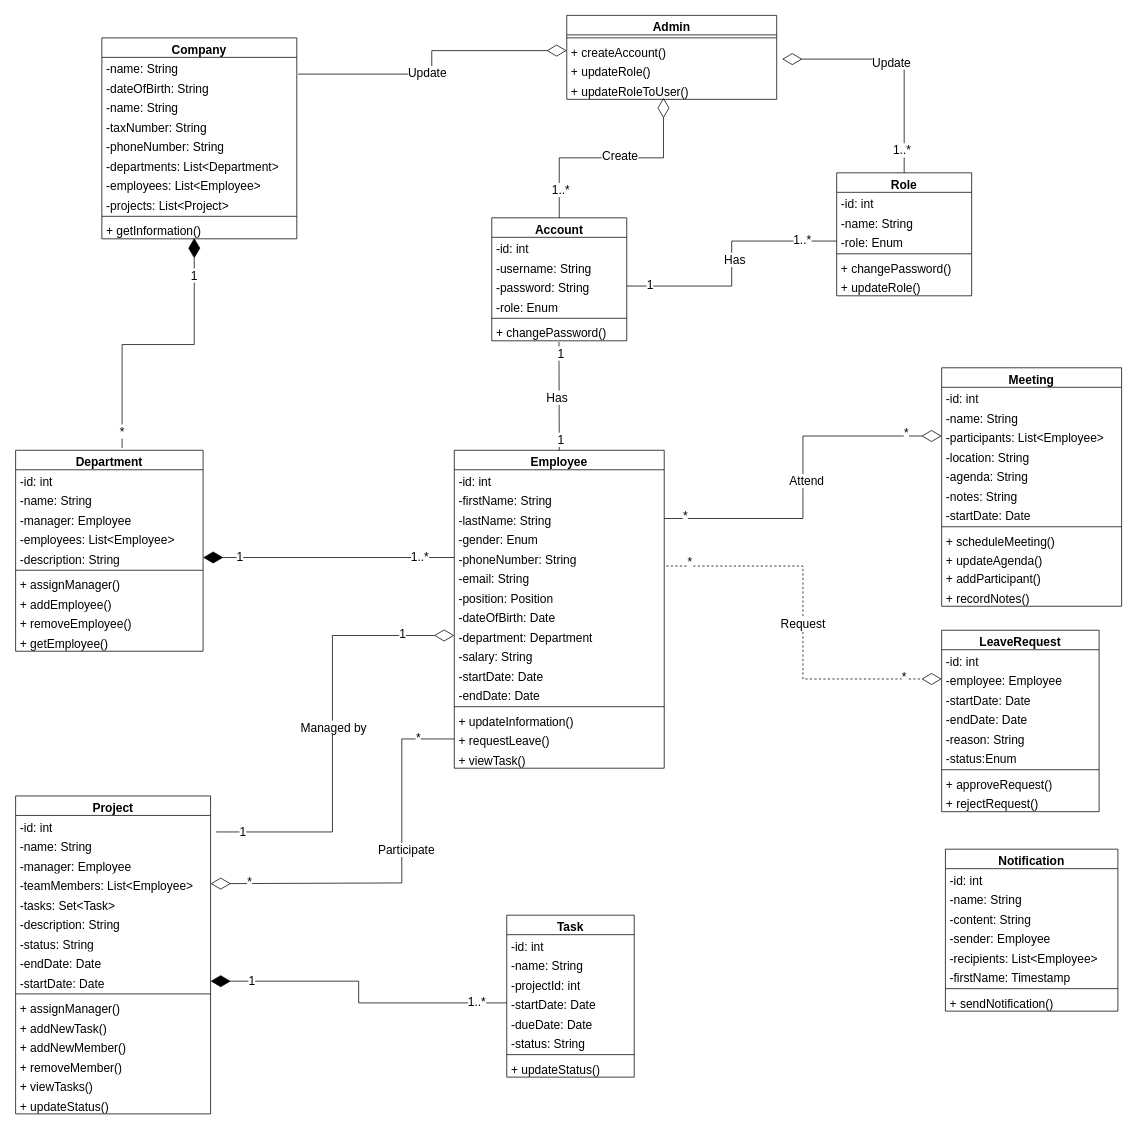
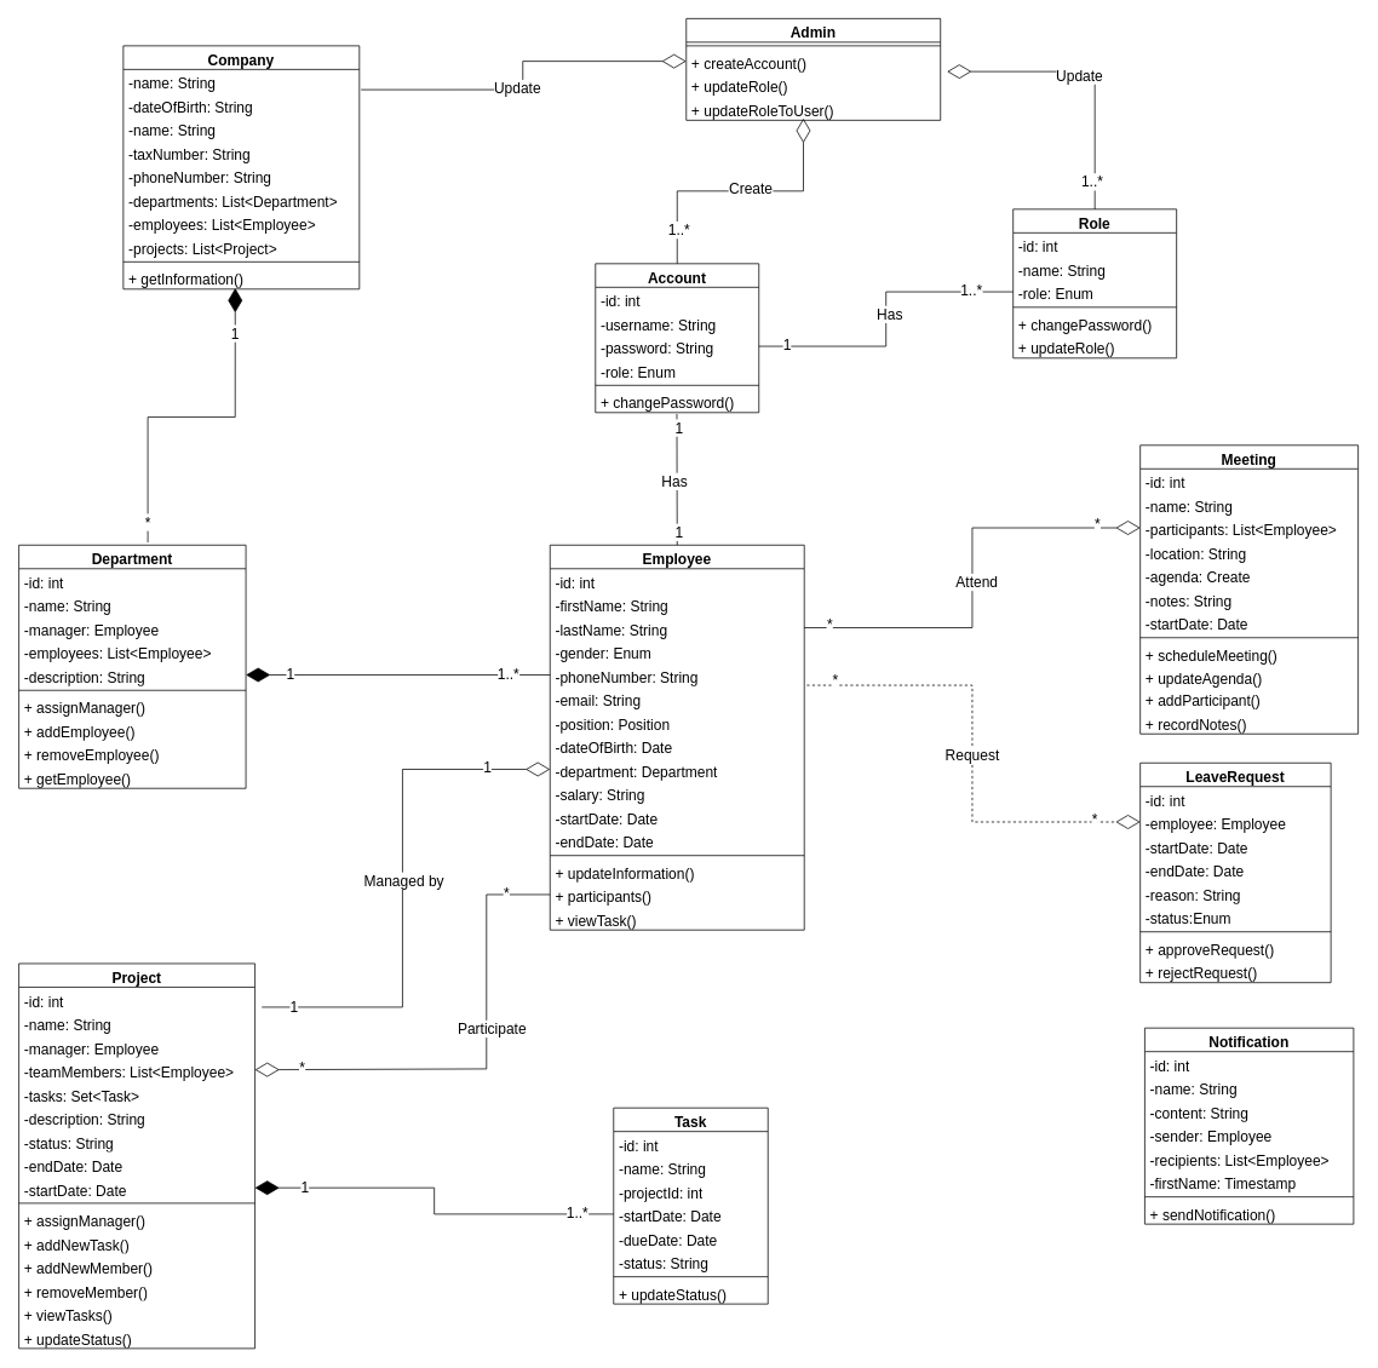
- <mxCell id="79" value="-agenda: String" style="text;strokeColor=none;fillColor=none;align=left;verticalAlign=top;spacingLeft=4;spacingRight=4;overflow=hidden;rotatable=0;points=[[0,0.5],[1,0.5]];portConstraint=eastwest;whiteSpace=wrap;html=1;fontSize=16;" vertex="1" parent="74"><mxGeometry y="130" width="240" height="26" as="geometry" /></mxCell>
+ <mxCell id="79" value="-agenda: Create" style="text;strokeColor=none;fillColor=none;align=left;verticalAlign=top;spacingLeft=4;spacingRight=4;overflow=hidden;rotatable=0;points=[[0,0.5],[1,0.5]];portConstraint=eastwest;whiteSpace=wrap;html=1;fontSize=16;" vertex="1" parent="74"><mxGeometry y="130" width="240" height="26" as="geometry" /></mxCell>
- <mxCell id="35" value="+ requestLeave()" style="text;strokeColor=none;fillColor=none;align=left;verticalAlign=top;spacingLeft=4;spacingRight=4;overflow=hidden;rotatable=0;points=[[0,0.5],[1,0.5]];portConstraint=eastwest;whiteSpace=wrap;html=1;fontSize=16;" vertex="1" parent="20"><mxGeometry y="372" width="280" height="26" as="geometry" /></mxCell>
+ <mxCell id="35" value="+ participants()" style="text;strokeColor=none;fillColor=none;align=left;verticalAlign=top;spacingLeft=4;spacingRight=4;overflow=hidden;rotatable=0;points=[[0,0.5],[1,0.5]];portConstraint=eastwest;whiteSpace=wrap;html=1;fontSize=16;" vertex="1" parent="20"><mxGeometry y="372" width="280" height="26" as="geometry" /></mxCell>
